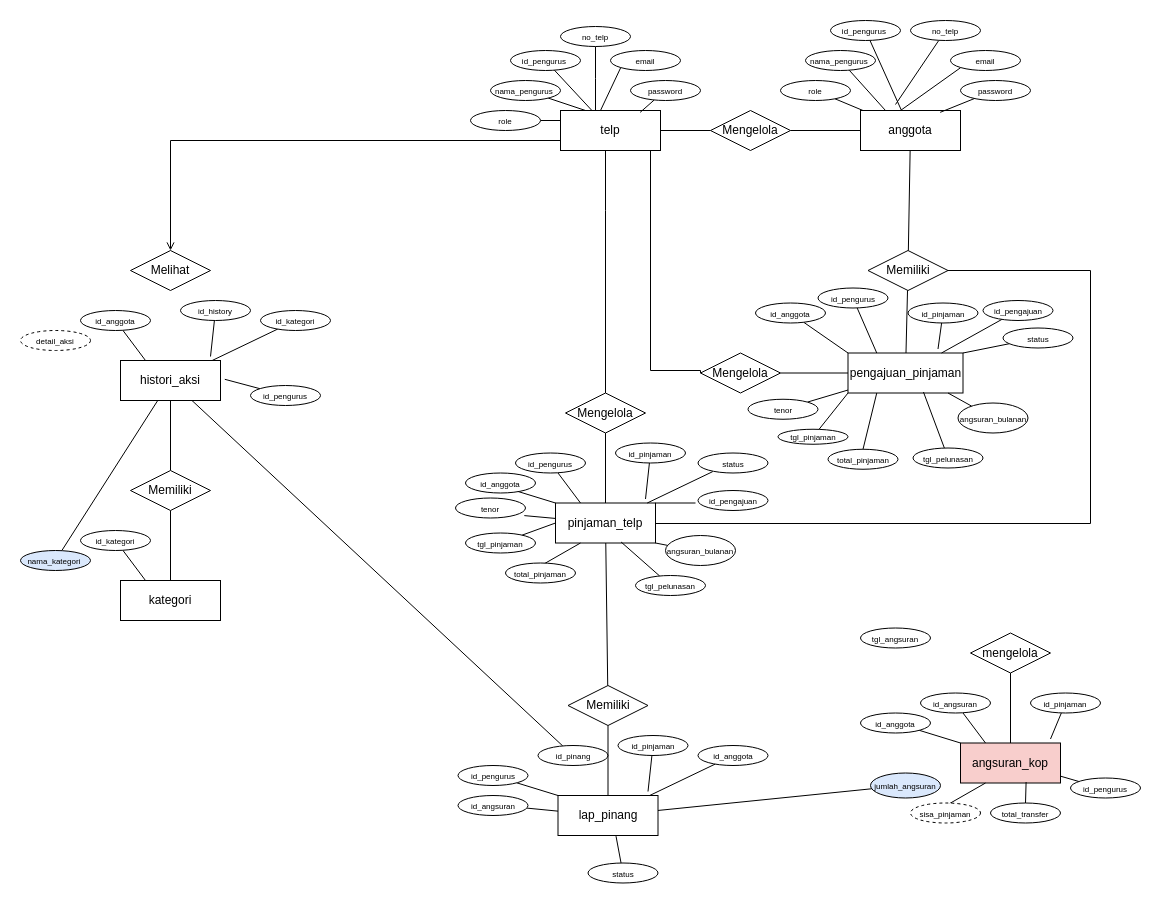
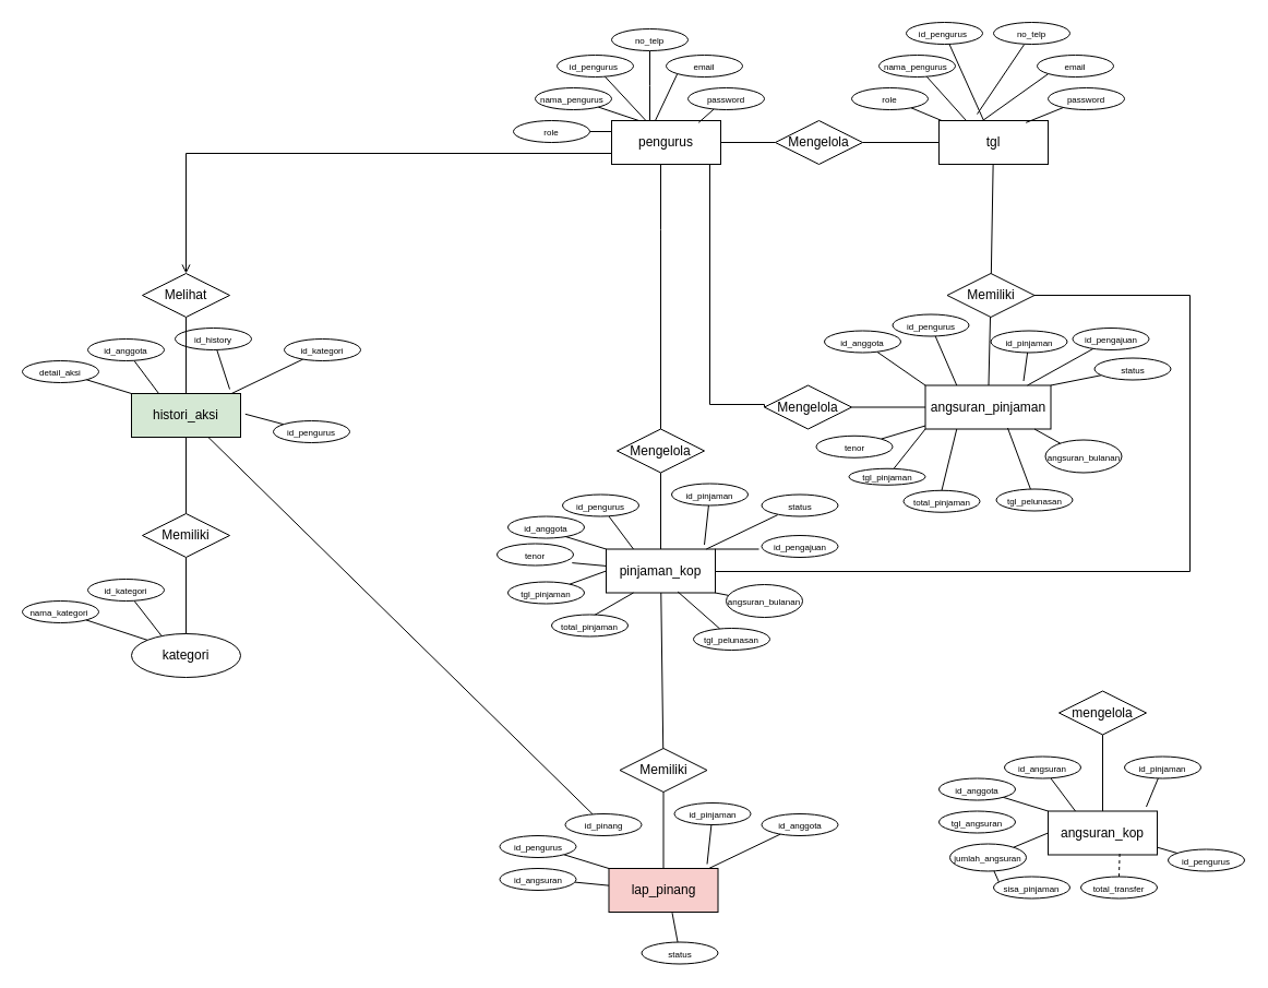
- <mxCell id="6" value="telp" style="whiteSpace=wrap;html=1;align=center;" parent="1" vertex="1"><mxGeometry x="560" y="110" width="100" height="40" as="geometry" /></mxCell>
+ <mxCell id="6" value="pengurus" style="whiteSpace=wrap;html=1;align=center;" parent="1" vertex="1"><mxGeometry x="560" y="110" width="100" height="40" as="geometry" /></mxCell>
- <mxCell id="38" value="anggota" style="whiteSpace=wrap;html=1;align=center;" parent="1" vertex="1"><mxGeometry x="860" y="110" width="100" height="40" as="geometry" /></mxCell>
+ <mxCell id="38" value="tgl" style="whiteSpace=wrap;html=1;align=center;" parent="1" vertex="1"><mxGeometry x="860" y="110" width="100" height="40" as="geometry" /></mxCell>
- <mxCell id="128" value="&lt;font style=&quot;font-size: 8px;&quot;&gt;id_history&lt;/font&gt;" style="ellipse;whiteSpace=wrap;html=1;align=center;" vertex="1" parent="1"><mxGeometry x="180" y="300" width="70" height="20" as="geometry" /></mxCell>
+ <mxCell id="128" value="&lt;font style=&quot;font-size: 8px;&quot;&gt;id_history&lt;/font&gt;" style="ellipse;whiteSpace=wrap;html=1;align=center;" vertex="1" parent="1"><mxGeometry x="160" y="300" width="70" height="20" as="geometry" /></mxCell>
+ <mxCell id="134" style="edgeStyle=orthogonalEdgeStyle;rounded=0;orthogonalLoop=1;jettySize=auto;html=1;endArrow=none;endFill=0;" edge="1" parent="1" source="135" target="124"><mxGeometry relative="1" as="geometry" /></mxCell>
- <mxCell id="133" value="&lt;font style=&quot;font-size: 8px;&quot;&gt;detail_aksi&lt;/font&gt;" style="ellipse;whiteSpace=wrap;html=1;align=center;dashed=1;" vertex="1" parent="1"><mxGeometry x="20" y="330" width="70" height="20" as="geometry" /></mxCell>
+ <mxCell id="133" value="&lt;font style=&quot;font-size: 8px;&quot;&gt;detail_aksi&lt;/font&gt;" style="ellipse;whiteSpace=wrap;html=1;align=center;" vertex="1" parent="1"><mxGeometry x="20" y="330" width="70" height="20" as="geometry" /></mxCell>
+ <mxCell id="132" style="rounded=0;orthogonalLoop=1;jettySize=auto;html=1;entryX=0;entryY=0;entryDx=0;entryDy=0;endArrow=none;endFill=0;" edge="1" parent="1" source="133" target="124"><mxGeometry relative="1" as="geometry" /></mxCell>
- <mxCell id="63" value="pengajuan_pinjaman" style="whiteSpace=wrap;html=1;align=center;" vertex="1" parent="1"><mxGeometry x="847.5" y="352.5" width="115" height="40" as="geometry" /></mxCell>
+ <mxCell id="63" value="angsuran_pinjaman" style="whiteSpace=wrap;html=1;align=center;" vertex="1" parent="1"><mxGeometry x="847.5" y="352.5" width="115" height="40" as="geometry" /></mxCell>
- <mxCell id="124" value="histori_aksi" style="whiteSpace=wrap;html=1;align=center;" vertex="1" parent="1"><mxGeometry x="120" y="360" width="100" height="40" as="geometry" /></mxCell>
+ <mxCell id="124" value="histori_aksi" style="whiteSpace=wrap;html=1;align=center;fillColor=#d5e8d4;" vertex="1" parent="1"><mxGeometry x="120" y="360" width="100" height="40" as="geometry" /></mxCell>
- <mxCell id="142" style="rounded=0;orthogonalLoop=1;jettySize=auto;html=1;endArrow=none;endFill=0;" edge="1" parent="1" source="143" target="124"><mxGeometry relative="1" as="geometry" /></mxCell>
+ <mxCell id="142" style="rounded=0;orthogonalLoop=1;jettySize=auto;html=1;entryX=0;entryY=0;entryDx=0;entryDy=0;endArrow=none;endFill=0;" edge="1" parent="1" source="143" target="138"><mxGeometry relative="1" as="geometry" /></mxCell>
- <mxCell id="23" value="pinjaman_telp" style="whiteSpace=wrap;html=1;align=center;" parent="1" vertex="1"><mxGeometry x="555" y="502.5" width="100" height="40" as="geometry" /></mxCell>
+ <mxCell id="23" value="pinjaman_kop" style="whiteSpace=wrap;html=1;align=center;" parent="1" vertex="1"><mxGeometry x="555" y="502.5" width="100" height="40" as="geometry" /></mxCell>
- <mxCell id="143" value="&lt;font style=&quot;font-size: 8px;&quot;&gt;nama_kategori&amp;nbsp;&lt;/font&gt;" style="ellipse;whiteSpace=wrap;html=1;align=center;fillColor=#dae8fc;" vertex="1" parent="1"><mxGeometry x="20" y="550" width="70" height="20" as="geometry" /></mxCell>
+ <mxCell id="143" value="&lt;font style=&quot;font-size: 8px;&quot;&gt;nama_kategori&amp;nbsp;&lt;/font&gt;" style="ellipse;whiteSpace=wrap;html=1;align=center;" vertex="1" parent="1"><mxGeometry x="20" y="550" width="70" height="20" as="geometry" /></mxCell>
- <mxCell id="138" value="kategori" style="whiteSpace=wrap;html=1;align=center;" vertex="1" parent="1"><mxGeometry x="120" y="580" width="100" height="40" as="geometry" /></mxCell>
+ <mxCell id="138" value="kategori" style="ellipse;whiteSpace=wrap;html=1;align=center;" vertex="1" parent="1"><mxGeometry x="120" y="580" width="100" height="40" as="geometry" /></mxCell>
- <mxCell id="102" value="&lt;font style=&quot;font-size: 8px;&quot;&gt;tgl_angsuran&lt;/font&gt;" style="ellipse;whiteSpace=wrap;html=1;align=center;" vertex="1" parent="1"><mxGeometry x="860" y="627.5" width="70" height="20" as="geometry" /></mxCell>
+ <mxCell id="102" value="&lt;font style=&quot;font-size: 8px;&quot;&gt;tgl_angsuran&lt;/font&gt;" style="ellipse;whiteSpace=wrap;html=1;align=center;" vertex="1" parent="1"><mxGeometry x="860" y="742.5" width="70" height="20" as="geometry" /></mxCell>
- <mxCell id="113" value="&lt;font style=&quot;font-size: 8px;&quot;&gt;id_pinang&lt;/font&gt;" style="ellipse;whiteSpace=wrap;html=1;align=center;" vertex="1" parent="1"><mxGeometry x="537.5" y="745" width="70" height="20" as="geometry" /></mxCell>
+ <mxCell id="113" value="&lt;font style=&quot;font-size: 8px;&quot;&gt;id_pinang&lt;/font&gt;" style="ellipse;whiteSpace=wrap;html=1;align=center;" vertex="1" parent="1"><mxGeometry x="517.5" y="745" width="70" height="20" as="geometry" /></mxCell>
- <mxCell id="88" value="angsuran_kop" style="whiteSpace=wrap;html=1;align=center;fillColor=#f8cecc;" vertex="1" parent="1"><mxGeometry x="960" y="742.5" width="100" height="40" as="geometry" /></mxCell>
+ <mxCell id="88" value="angsuran_kop" style="whiteSpace=wrap;html=1;align=center;" vertex="1" parent="1"><mxGeometry x="960" y="742.5" width="100" height="40" as="geometry" /></mxCell>
- <mxCell id="104" value="&lt;font style=&quot;font-size: 8px;&quot;&gt;jumlah_angsuran&lt;/font&gt;" style="ellipse;whiteSpace=wrap;html=1;align=center;fillColor=#dae8fc;" vertex="1" parent="1"><mxGeometry x="870" y="772.5" width="70" height="25" as="geometry" /></mxCell>
+ <mxCell id="104" value="&lt;font style=&quot;font-size: 8px;&quot;&gt;jumlah_angsuran&lt;/font&gt;" style="ellipse;whiteSpace=wrap;html=1;align=center;" vertex="1" parent="1"><mxGeometry x="870" y="772.5" width="70" height="25" as="geometry" /></mxCell>
- <mxCell id="105" style="rounded=0;orthogonalLoop=1;jettySize=auto;html=1;entryX=0.656;entryY=0.975;entryDx=0;entryDy=0;entryPerimeter=0;endArrow=none;endFill=0;" edge="1" source="106" target="88" parent="1"><mxGeometry relative="1" as="geometry" /></mxCell>
+ <mxCell id="105" style="rounded=0;orthogonalLoop=1;jettySize=auto;html=1;entryX=0.656;entryY=0.975;entryDx=0;entryDy=0;entryPerimeter=0;endArrow=none;endFill=0;dashed=1;" edge="1" source="106" target="88" parent="1"><mxGeometry relative="1" as="geometry" /></mxCell>
- <mxCell id="96" style="rounded=0;orthogonalLoop=1;jettySize=auto;html=1;endArrow=none;endFill=0;entryX=0.25;entryY=1;entryDx=0;entryDy=0;exitX=0;exitY=1;exitDx=0;exitDy=0;" edge="1" source="97" target="88" parent="1"><mxGeometry relative="1" as="geometry" /></mxCell>
+ <mxCell id="96" style="rounded=0;orthogonalLoop=1;jettySize=auto;html=1;endArrow=none;endFill=0;exitX=0;exitY=1;exitDx=0;exitDy=0;" edge="1" source="97" target="104" parent="1"><mxGeometry relative="1" as="geometry" /></mxCell>
- <mxCell id="103" style="rounded=0;orthogonalLoop=1;jettySize=auto;html=1;endArrow=none;endFill=0;" edge="1" source="104" target="107" parent="1"><mxGeometry relative="1" as="geometry" /></mxCell>
+ <mxCell id="103" style="rounded=0;orthogonalLoop=1;jettySize=auto;html=1;entryX=0;entryY=0.5;entryDx=0;entryDy=0;endArrow=none;endFill=0;" edge="1" source="104" target="88" parent="1"><mxGeometry relative="1" as="geometry" /></mxCell>
- <mxCell id="97" value="&lt;font style=&quot;font-size: 8px;&quot;&gt;sisa_pinjaman&lt;/font&gt;" style="ellipse;whiteSpace=wrap;html=1;align=center;dashed=1;" vertex="1" parent="1"><mxGeometry x="910" y="802.5" width="70" height="20" as="geometry" /></mxCell>
+ <mxCell id="97" value="&lt;font style=&quot;font-size: 8px;&quot;&gt;sisa_pinjaman&lt;/font&gt;" style="ellipse;whiteSpace=wrap;html=1;align=center;" vertex="1" parent="1"><mxGeometry x="910" y="802.5" width="70" height="20" as="geometry" /></mxCell>
- <mxCell id="107" value="lap_pinang" style="whiteSpace=wrap;html=1;align=center;" vertex="1" parent="1"><mxGeometry x="557.5" y="795" width="100" height="40" as="geometry" /></mxCell>
+ <mxCell id="107" value="lap_pinang" style="whiteSpace=wrap;html=1;align=center;fillColor=#f8cecc;" vertex="1" parent="1"><mxGeometry x="557.5" y="795" width="100" height="40" as="geometry" /></mxCell>
